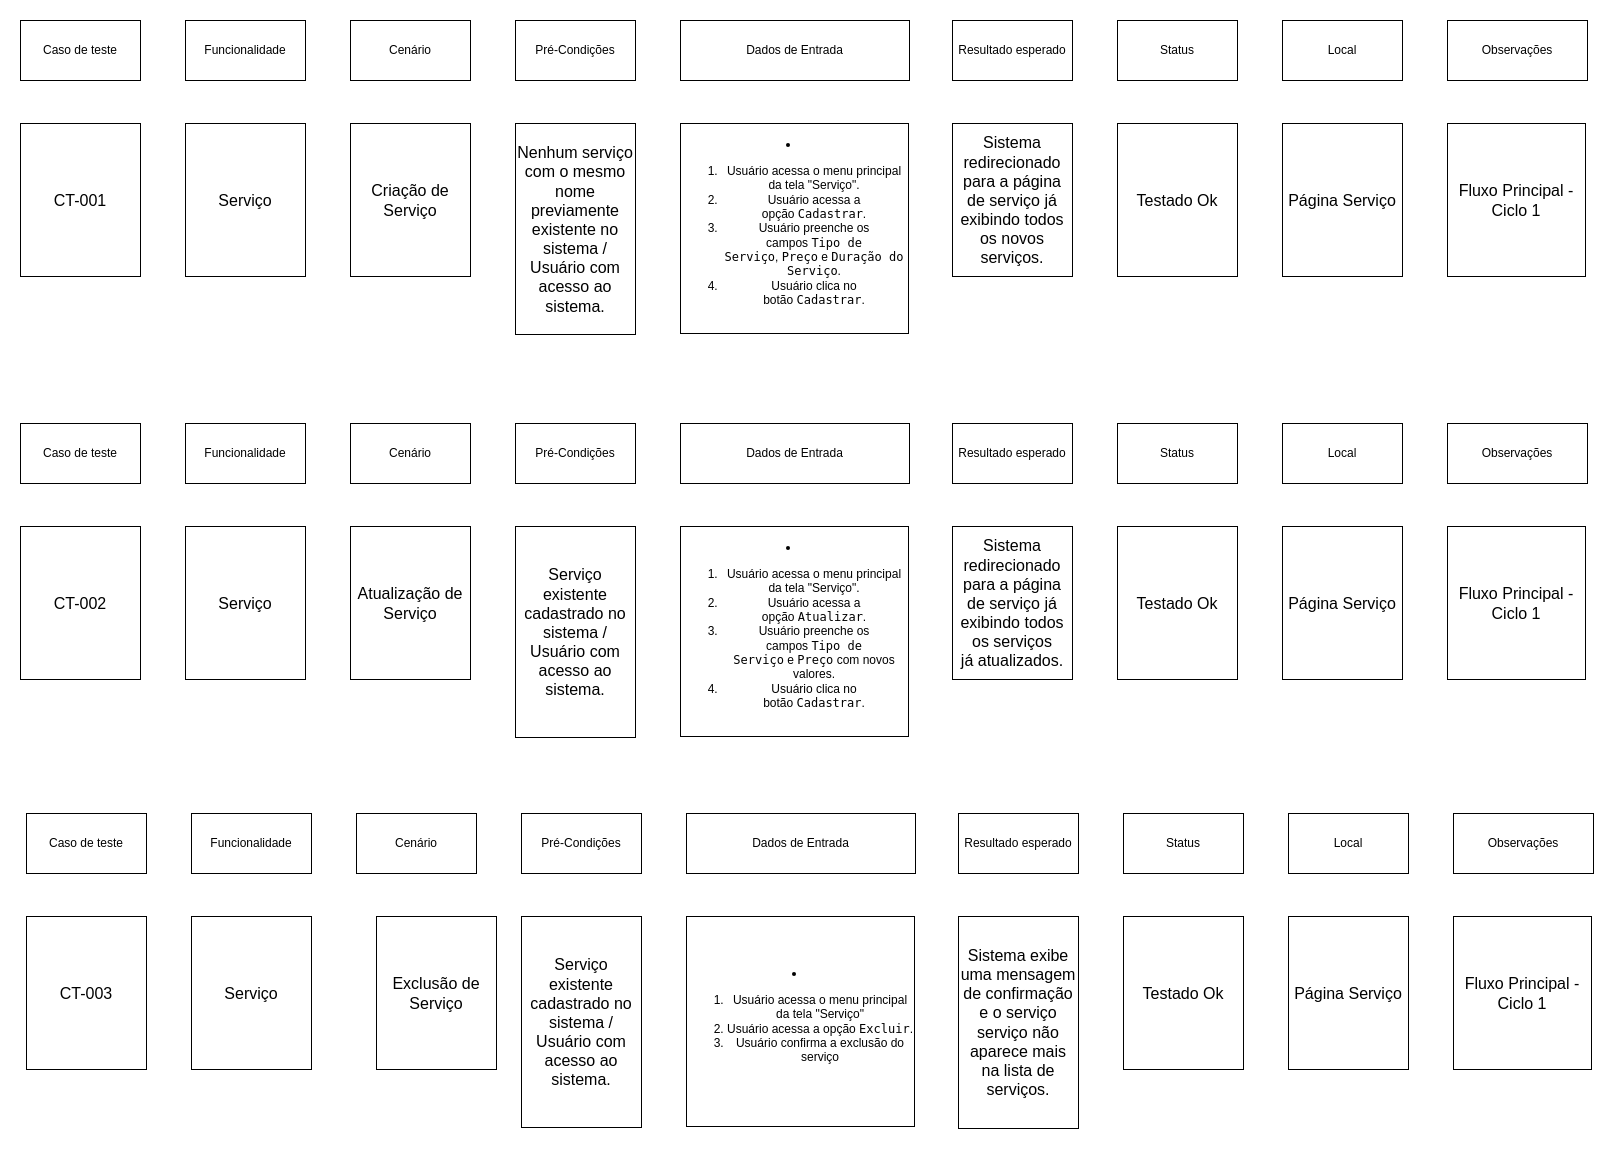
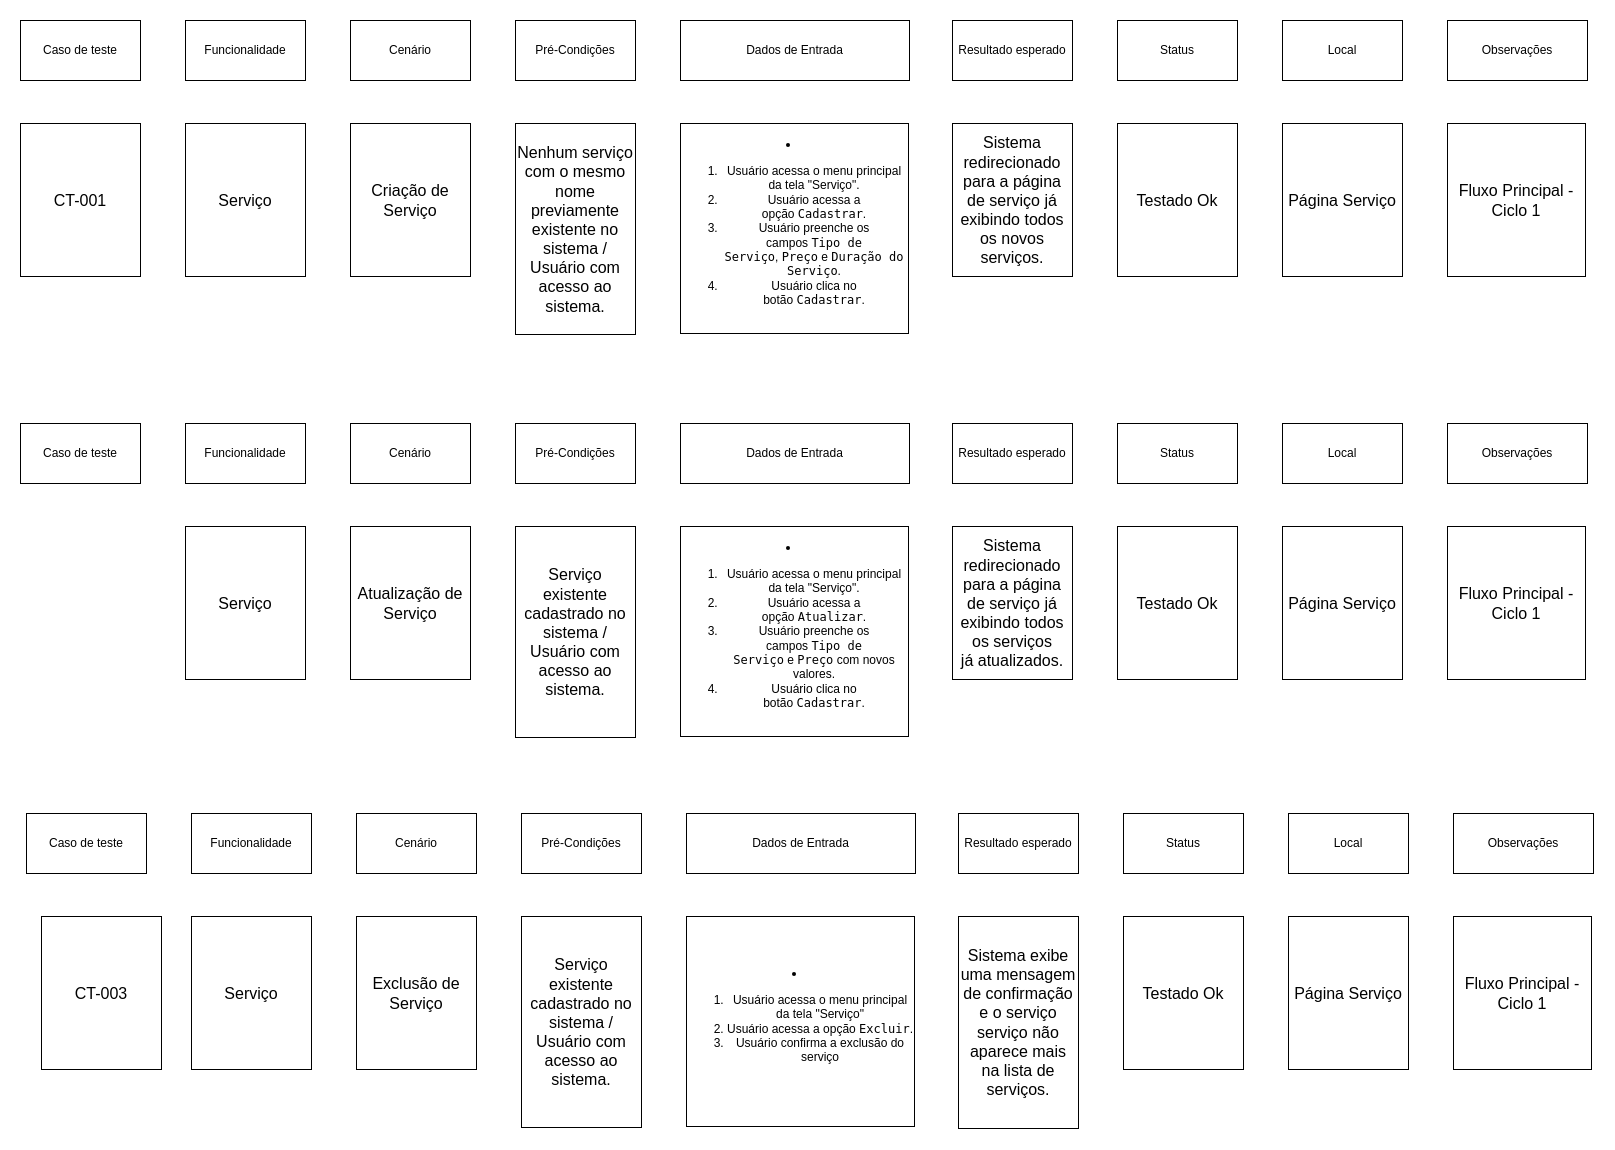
- <mxCell id="29" value="&lt;span style=&quot;text-align: start; font-size: medium;&quot;&gt;CT-002&lt;/span&gt;" style="rounded=0;whiteSpace=wrap;html=1;" parent="1" vertex="1"><mxGeometry x="20" y="526" width="120" height="153" as="geometry" /></mxCell>
- <mxCell id="47" value="&lt;span style=&quot;text-align: start; font-size: medium;&quot;&gt;CT-003&lt;/span&gt;" style="rounded=0;whiteSpace=wrap;html=1;" parent="1" vertex="1"><mxGeometry x="26" y="916" width="120" height="153" as="geometry" /></mxCell>
+ <mxCell id="47" value="&lt;span style=&quot;text-align: start; font-size: medium;&quot;&gt;CT-003&lt;/span&gt;" style="rounded=0;whiteSpace=wrap;html=1;" parent="1" vertex="1"><mxGeometry x="41" y="916" width="120" height="153" as="geometry" /></mxCell>
- <mxCell id="49" value="&lt;span style=&quot;text-align: start; font-size: medium;&quot;&gt;Exclusão de Serviço&lt;/span&gt;" style="rounded=0;whiteSpace=wrap;html=1;" parent="1" vertex="1"><mxGeometry x="376" y="916" width="120" height="153" as="geometry" /></mxCell>
+ <mxCell id="49" value="&lt;span style=&quot;text-align: start; font-size: medium;&quot;&gt;Exclusão de Serviço&lt;/span&gt;" style="rounded=0;whiteSpace=wrap;html=1;" parent="1" vertex="1"><mxGeometry x="356" y="916" width="120" height="153" as="geometry" /></mxCell>
